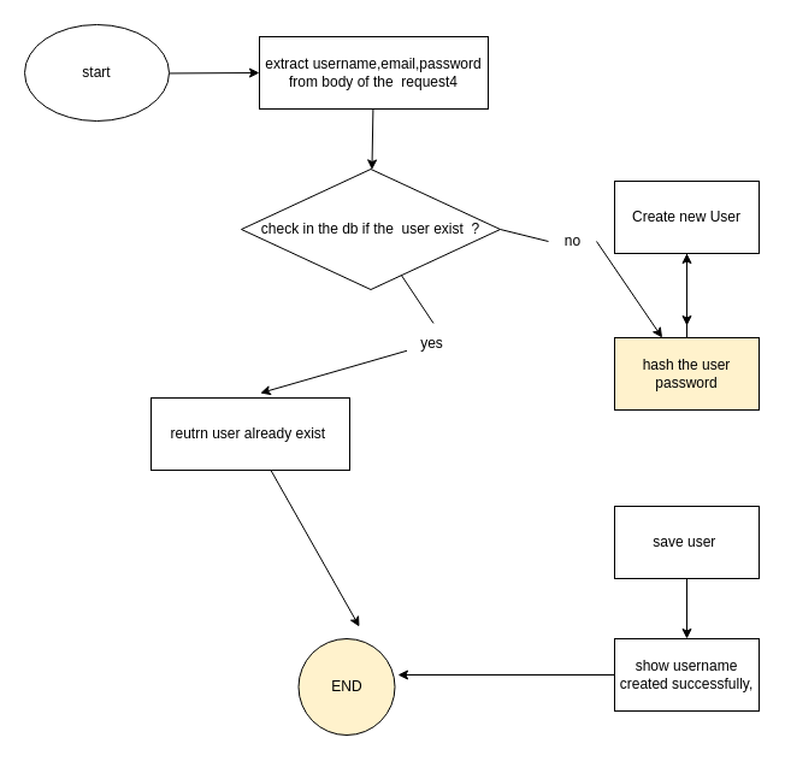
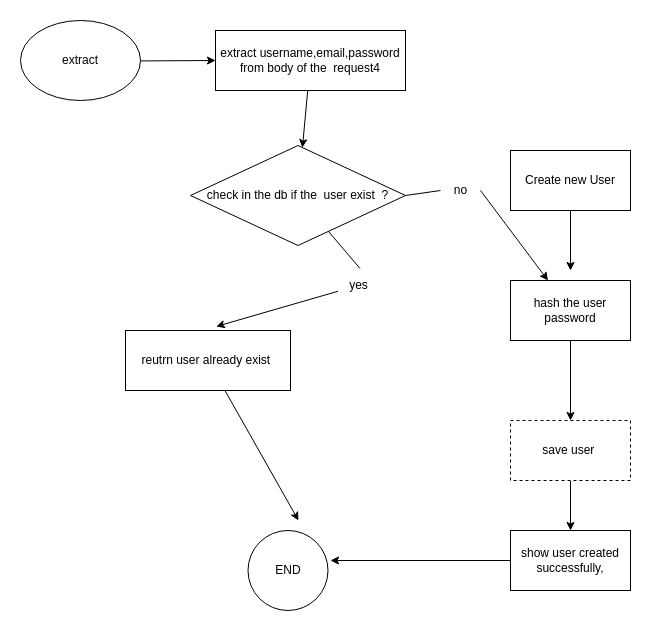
- <mxCell id="3" value="start" style="ellipse;whiteSpace=wrap;html=1;" vertex="1" parent="1"><mxGeometry x="20" y="20" width="120" height="80" as="geometry" /></mxCell>
+ <mxCell id="3" value="extract" style="ellipse;whiteSpace=wrap;html=1;" vertex="1" parent="1"><mxGeometry x="20" y="20" width="120" height="80" as="geometry" /></mxCell>
- <mxCell id="8" value="check in the db if the&amp;nbsp; user exist&amp;nbsp; ?" style="rhombus;whiteSpace=wrap;html=1;" vertex="1" parent="1"><mxGeometry x="200" y="140" width="215" height="100" as="geometry" /></mxCell>
+ <mxCell id="8" value="check in the db if the&amp;nbsp; user exist&amp;nbsp; ?" style="rhombus;whiteSpace=wrap;html=1;" vertex="1" parent="1"><mxGeometry x="190" y="145" width="215" height="100" as="geometry" /></mxCell>
- <mxCell id="20" value="no&lt;br&gt;" style="text;html=1;align=center;verticalAlign=middle;resizable=0;points=[];autosize=1;strokeColor=none;fillColor=none;" vertex="1" parent="1"><mxGeometry x="455" y="185" width="40" height="30" as="geometry" /></mxCell>
+ <mxCell id="20" value="no&lt;br&gt;" style="text;html=1;align=center;verticalAlign=middle;resizable=0;points=[];autosize=1;strokeColor=none;fillColor=none;" vertex="1" parent="1"><mxGeometry x="440" y="175" width="40" height="30" as="geometry" /></mxCell>
- <mxCell id="22" style="edgeStyle=none;html=1;" edge="1" parent="1" source="23" target="14"><mxGeometry relative="1" as="geometry" /></mxCell>
+ <mxCell id="22" style="edgeStyle=none;html=1;entryX=0.5;entryY=0;entryDx=0;entryDy=0;" edge="1" parent="1" source="23" target="16"><mxGeometry relative="1" as="geometry" /></mxCell>
- <mxCell id="23" value="hash the user password" style="rounded=0;whiteSpace=wrap;html=1;fillColor=#fff2cc;" vertex="1" parent="1"><mxGeometry x="510" y="280" width="120" height="60" as="geometry" /></mxCell>
+ <mxCell id="23" value="hash the user password" style="rounded=0;whiteSpace=wrap;html=1;" vertex="1" parent="1"><mxGeometry x="510" y="280" width="120" height="60" as="geometry" /></mxCell>
- <mxCell id="16" value="save user&amp;nbsp;" style="rounded=0;whiteSpace=wrap;html=1;" vertex="1" parent="1"><mxGeometry x="510" y="420" width="120" height="60" as="geometry" /></mxCell>
+ <mxCell id="16" value="save user&amp;nbsp;" style="rounded=0;whiteSpace=wrap;html=1;dashed=1;" vertex="1" parent="1"><mxGeometry x="510" y="420" width="120" height="60" as="geometry" /></mxCell>
- <mxCell id="18" value="show username created successfully," style="rounded=0;whiteSpace=wrap;html=1;" vertex="1" parent="1"><mxGeometry x="510" y="530" width="120" height="60" as="geometry" /></mxCell>
+ <mxCell id="18" value="show user created successfully," style="rounded=0;whiteSpace=wrap;html=1;" vertex="1" parent="1"><mxGeometry x="510" y="530" width="120" height="60" as="geometry" /></mxCell>
- <mxCell id="21" value="END" style="ellipse;whiteSpace=wrap;html=1;aspect=fixed;fillColor=#fff2cc;" vertex="1" parent="1"><mxGeometry x="247.5" y="530" width="80" height="80" as="geometry" /></mxCell>
+ <mxCell id="21" value="END" style="ellipse;whiteSpace=wrap;html=1;aspect=fixed;" vertex="1" parent="1"><mxGeometry x="247.5" y="530" width="80" height="80" as="geometry" /></mxCell>
